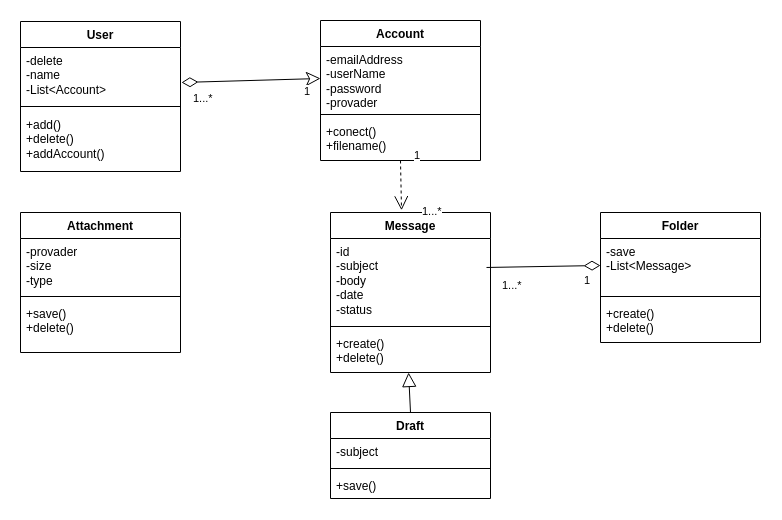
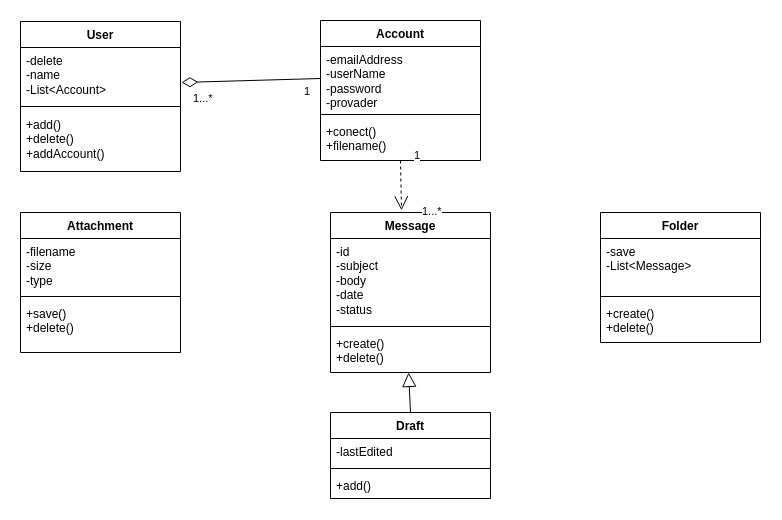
- <mxCell id="33" value="" style="endArrow=classic;html=1;endSize=12;startArrow=diamondThin;startSize=14;startFill=0;rounded=0;exitX=1.006;exitY=0.648;exitDx=0;exitDy=0;entryX=0;entryY=0.5;entryDx=0;entryDy=0;endFill=0;exitPerimeter=0;" parent="1" source="3" target="7" edge="1"><mxGeometry relative="1" as="geometry"><mxPoint x="664" y="152" as="sourcePoint" /><mxPoint x="550" y="154" as="targetPoint" /></mxGeometry></mxCell>
+ <mxCell id="33" value="" style="endArrow=none;html=1;endSize=12;startArrow=diamondThin;startSize=14;startFill=0;rounded=0;exitX=1.006;exitY=0.648;exitDx=0;exitDy=0;entryX=0;entryY=0.5;entryDx=0;entryDy=0;endFill=0;exitPerimeter=0;" parent="1" source="3" target="7" edge="1"><mxGeometry relative="1" as="geometry"><mxPoint x="664" y="152" as="sourcePoint" /><mxPoint x="550" y="154" as="targetPoint" /></mxGeometry></mxCell>
- <mxCell id="11" value="&lt;div&gt;-provader&lt;/div&gt;&lt;div&gt;-size&lt;/div&gt;&lt;div&gt;-type&lt;/div&gt;" style="text;strokeColor=none;fillColor=none;align=left;verticalAlign=top;spacingLeft=4;spacingRight=4;overflow=hidden;rotatable=0;points=[[0,0.5],[1,0.5]];portConstraint=eastwest;whiteSpace=wrap;html=1;" parent="10" vertex="1"><mxGeometry y="26" width="160" height="54" as="geometry" /></mxCell>
+ <mxCell id="11" value="&lt;div&gt;-filename&lt;/div&gt;&lt;div&gt;-size&lt;/div&gt;&lt;div&gt;-type&lt;/div&gt;" style="text;strokeColor=none;fillColor=none;align=left;verticalAlign=top;spacingLeft=4;spacingRight=4;overflow=hidden;rotatable=0;points=[[0,0.5],[1,0.5]];portConstraint=eastwest;whiteSpace=wrap;html=1;" parent="10" vertex="1"><mxGeometry y="26" width="160" height="54" as="geometry" /></mxCell>
- <mxCell id="27" value="" style="endArrow=none;html=1;endSize=12;startArrow=diamondThin;startSize=14;startFill=0;rounded=0;exitX=0;exitY=0.5;exitDx=0;exitDy=0;entryX=0.975;entryY=0.345;entryDx=0;entryDy=0;entryPerimeter=0;endFill=0;" parent="1" source="19" target="15" edge="1"><mxGeometry relative="1" as="geometry"><mxPoint x="430" y="72" as="sourcePoint" /><mxPoint x="590" y="72" as="targetPoint" /></mxGeometry></mxCell>
- <mxCell id="28" value="1...*" style="edgeLabel;resizable=0;html=1;align=left;verticalAlign=top;" parent="27" connectable="0" vertex="1"><mxGeometry x="-1" relative="1" as="geometry"><mxPoint x="-100" y="7" as="offset" /></mxGeometry></mxCell>
- <mxCell id="29" value="1" style="edgeLabel;resizable=0;html=1;align=right;verticalAlign=top;" parent="27" connectable="0" vertex="1"><mxGeometry x="1" relative="1" as="geometry"><mxPoint x="104" as="offset" /></mxGeometry></mxCell>
- <mxCell id="23" value="-subject" style="text;strokeColor=none;fillColor=none;align=left;verticalAlign=top;spacingLeft=4;spacingRight=4;overflow=hidden;rotatable=0;points=[[0,0.5],[1,0.5]];portConstraint=eastwest;whiteSpace=wrap;html=1;" parent="22" vertex="1"><mxGeometry y="26" width="160" height="26" as="geometry" /></mxCell>
+ <mxCell id="23" value="-lastEdited" style="text;strokeColor=none;fillColor=none;align=left;verticalAlign=top;spacingLeft=4;spacingRight=4;overflow=hidden;rotatable=0;points=[[0,0.5],[1,0.5]];portConstraint=eastwest;whiteSpace=wrap;html=1;" parent="22" vertex="1"><mxGeometry y="26" width="160" height="26" as="geometry" /></mxCell>
- <mxCell id="25" value="+save()" style="text;strokeColor=none;fillColor=none;align=left;verticalAlign=top;spacingLeft=4;spacingRight=4;overflow=hidden;rotatable=0;points=[[0,0.5],[1,0.5]];portConstraint=eastwest;whiteSpace=wrap;html=1;" parent="22" vertex="1"><mxGeometry y="60" width="160" height="26" as="geometry" /></mxCell>
+ <mxCell id="25" value="+add()" style="text;strokeColor=none;fillColor=none;align=left;verticalAlign=top;spacingLeft=4;spacingRight=4;overflow=hidden;rotatable=0;points=[[0,0.5],[1,0.5]];portConstraint=eastwest;whiteSpace=wrap;html=1;" parent="22" vertex="1"><mxGeometry y="60" width="160" height="26" as="geometry" /></mxCell>
